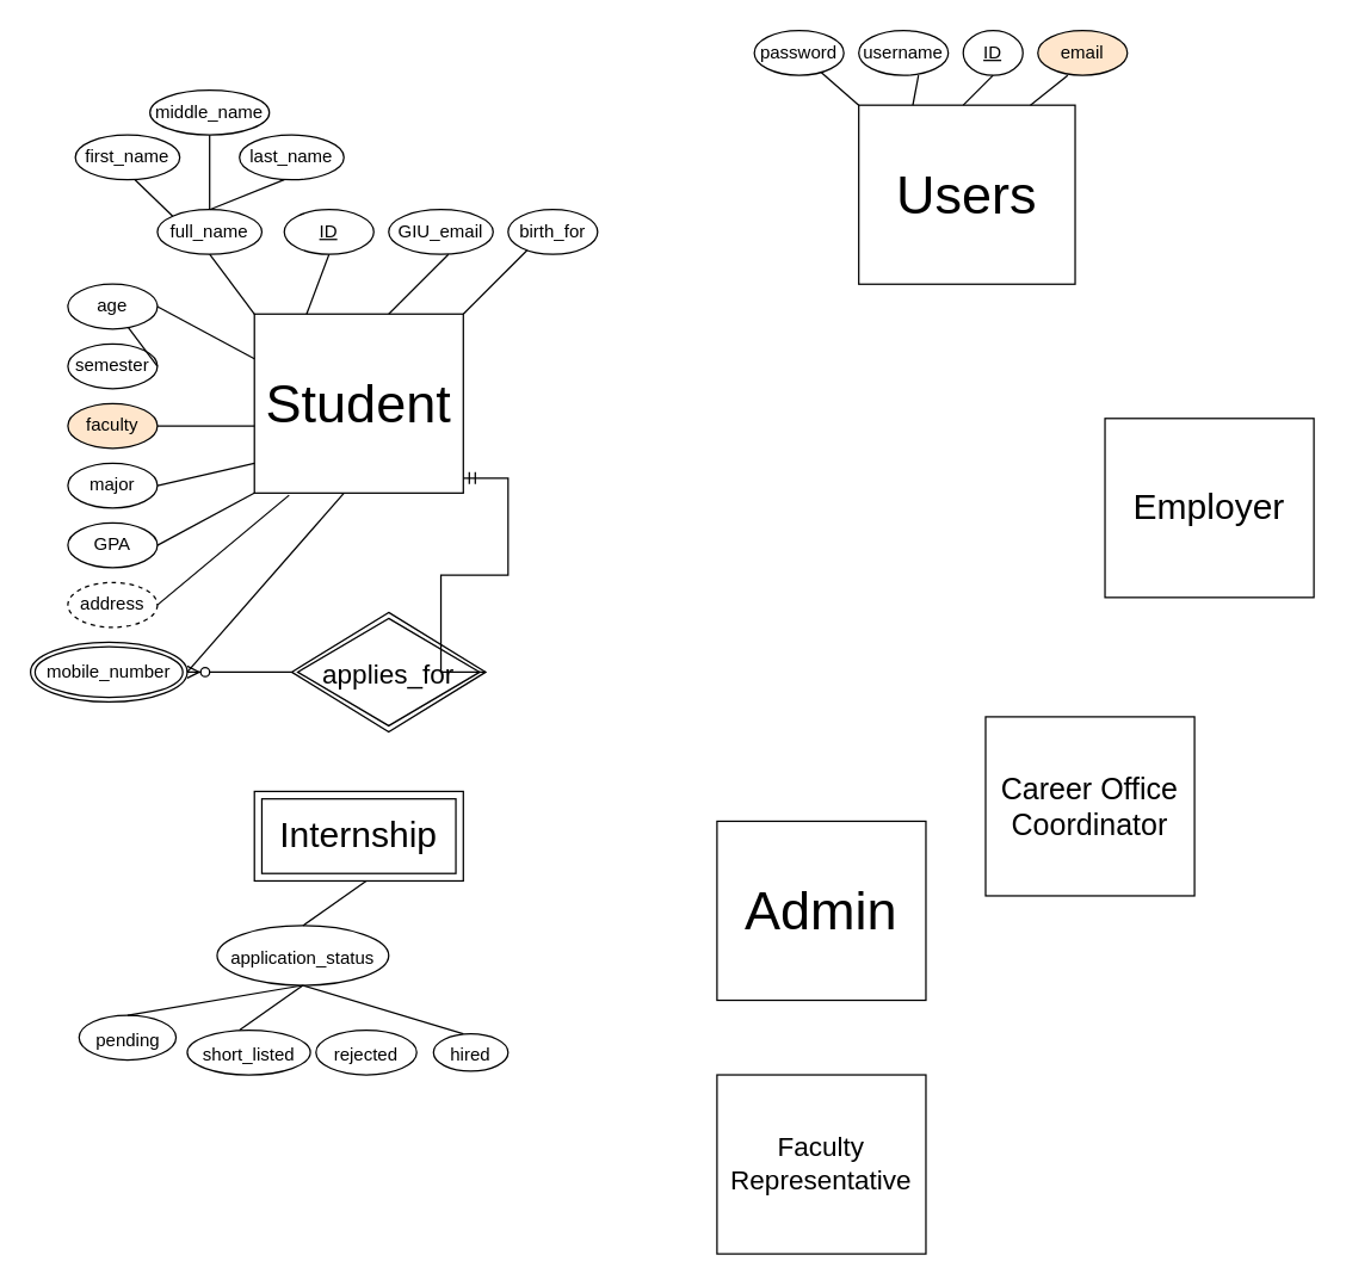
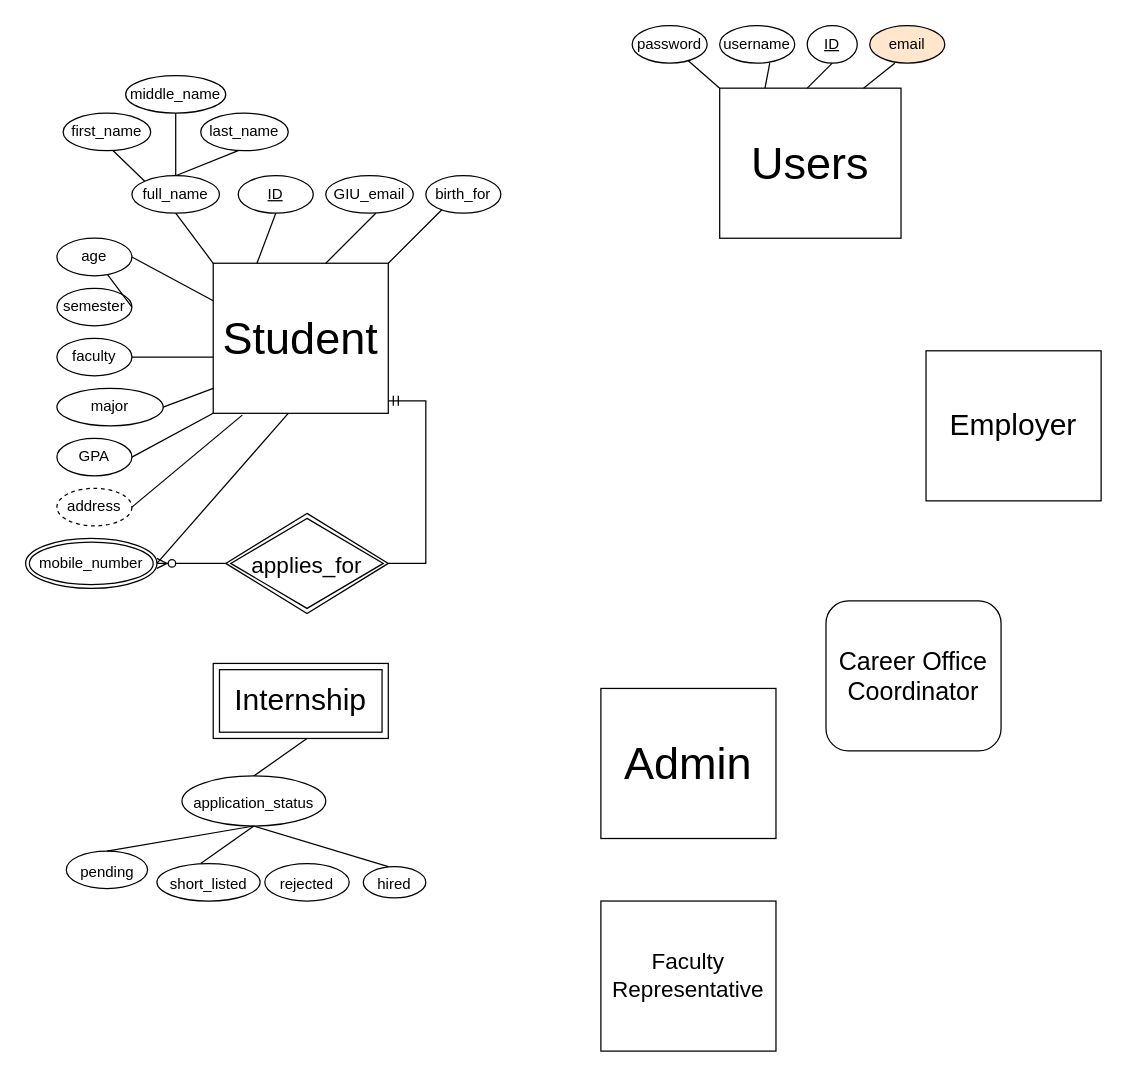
- <mxCell id="26" value="faculty" style="ellipse;whiteSpace=wrap;html=1;fillColor=#ffe6cc;" vertex="1" parent="1"><mxGeometry x="45" y="270" width="60" height="30" as="geometry" /></mxCell>
+ <mxCell id="26" value="faculty" style="ellipse;whiteSpace=wrap;html=1;" vertex="1" parent="1"><mxGeometry x="45" y="270" width="60" height="30" as="geometry" /></mxCell>
- <mxCell id="27" value="major" style="ellipse;whiteSpace=wrap;html=1;" vertex="1" parent="1"><mxGeometry x="45" y="310" width="60" height="30" as="geometry" /></mxCell>
+ <mxCell id="27" value="major" style="ellipse;whiteSpace=wrap;html=1;" vertex="1" parent="1"><mxGeometry x="45" y="310" width="85" height="30" as="geometry" /></mxCell>
- <mxCell id="46" value="&lt;font style=&quot;font-size: 18px&quot;&gt;applies_for&lt;/font&gt;" style="shape=rhombus;double=1;perimeter=rhombusPerimeter;whiteSpace=wrap;html=1;align=center;fontSize=24;" vertex="1" parent="1"><mxGeometry x="195" y="410" width="130" height="80" as="geometry" /></mxCell>
+ <mxCell id="46" value="&lt;font style=&quot;font-size: 18px&quot;&gt;applies_for&lt;/font&gt;" style="shape=rhombus;double=1;perimeter=rhombusPerimeter;whiteSpace=wrap;html=1;align=center;fontSize=24;" vertex="1" parent="1"><mxGeometry x="180" y="410" width="130" height="80" as="geometry" /></mxCell>
- <mxCell id="6" value="&lt;font style=&quot;font-size: 20px&quot;&gt;Career Office&lt;br&gt;Coordinator&lt;/font&gt;" style="rounded=0;whiteSpace=wrap;html=1;" vertex="1" parent="1"><mxGeometry x="660" y="480" width="140" height="120" as="geometry" /></mxCell>
+ <mxCell id="6" value="&lt;font style=&quot;font-size: 20px&quot;&gt;Career Office&lt;br&gt;Coordinator&lt;/font&gt;" style="whiteSpace=wrap;html=1;rounded=1;" vertex="1" parent="1"><mxGeometry x="660" y="480" width="140" height="120" as="geometry" /></mxCell>
